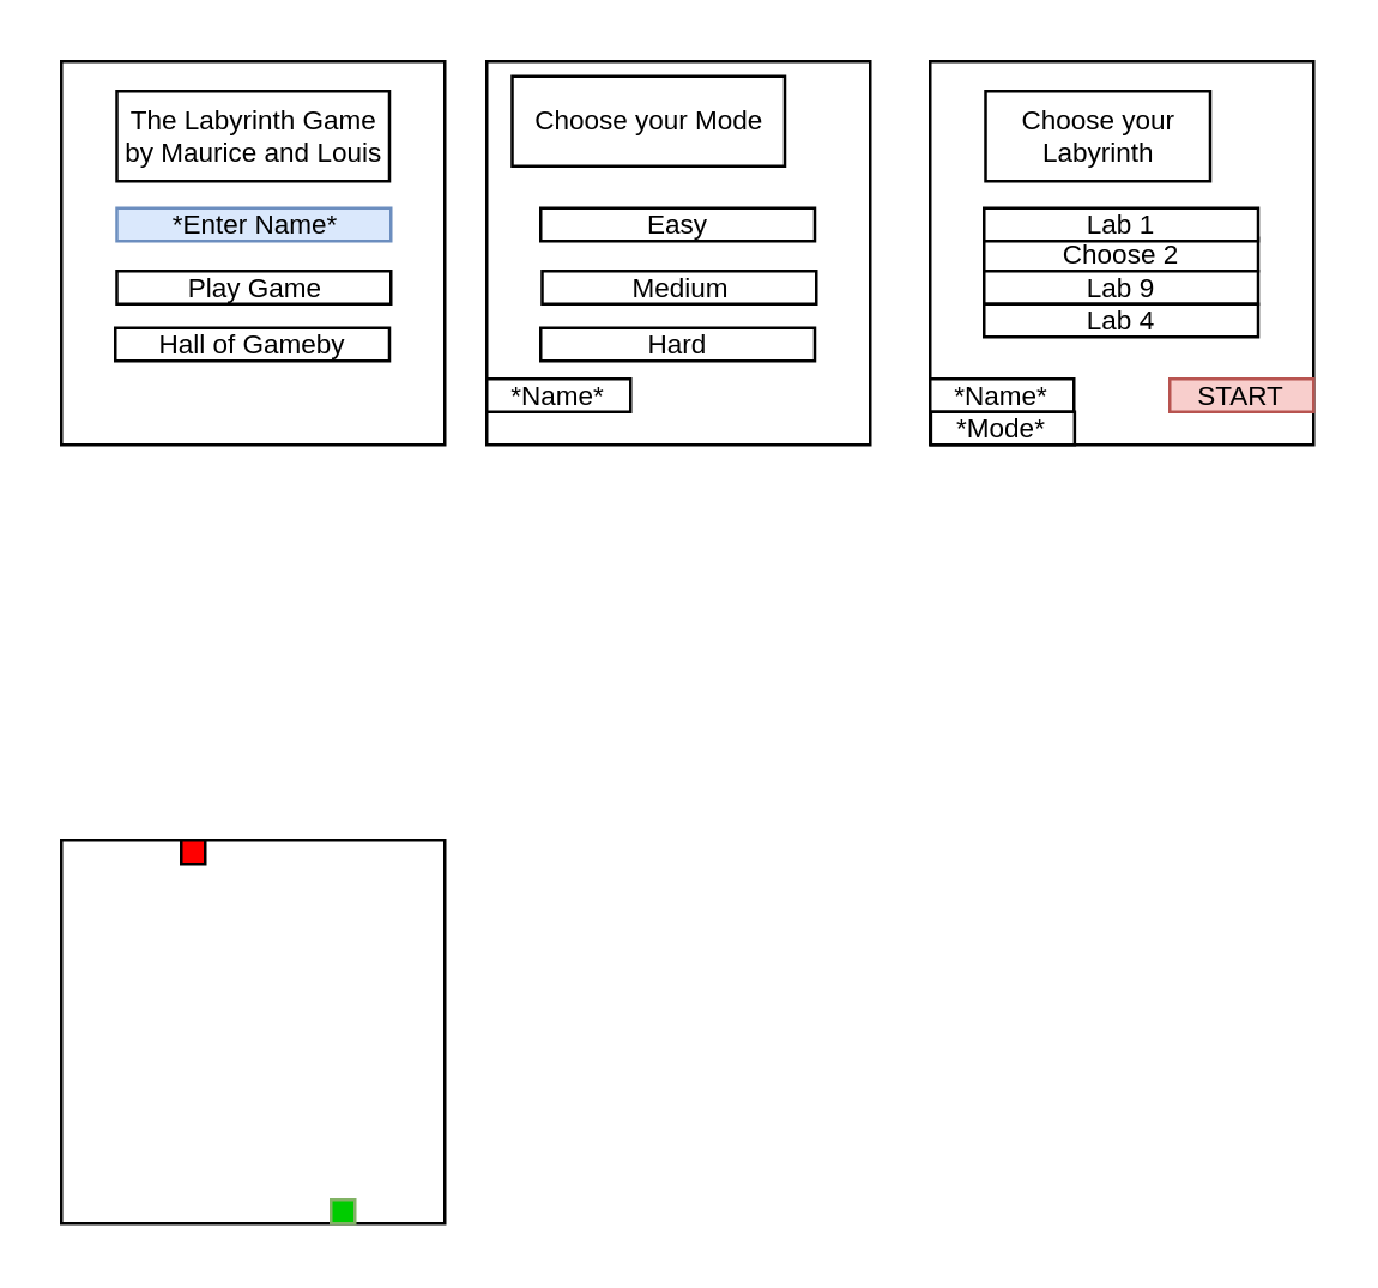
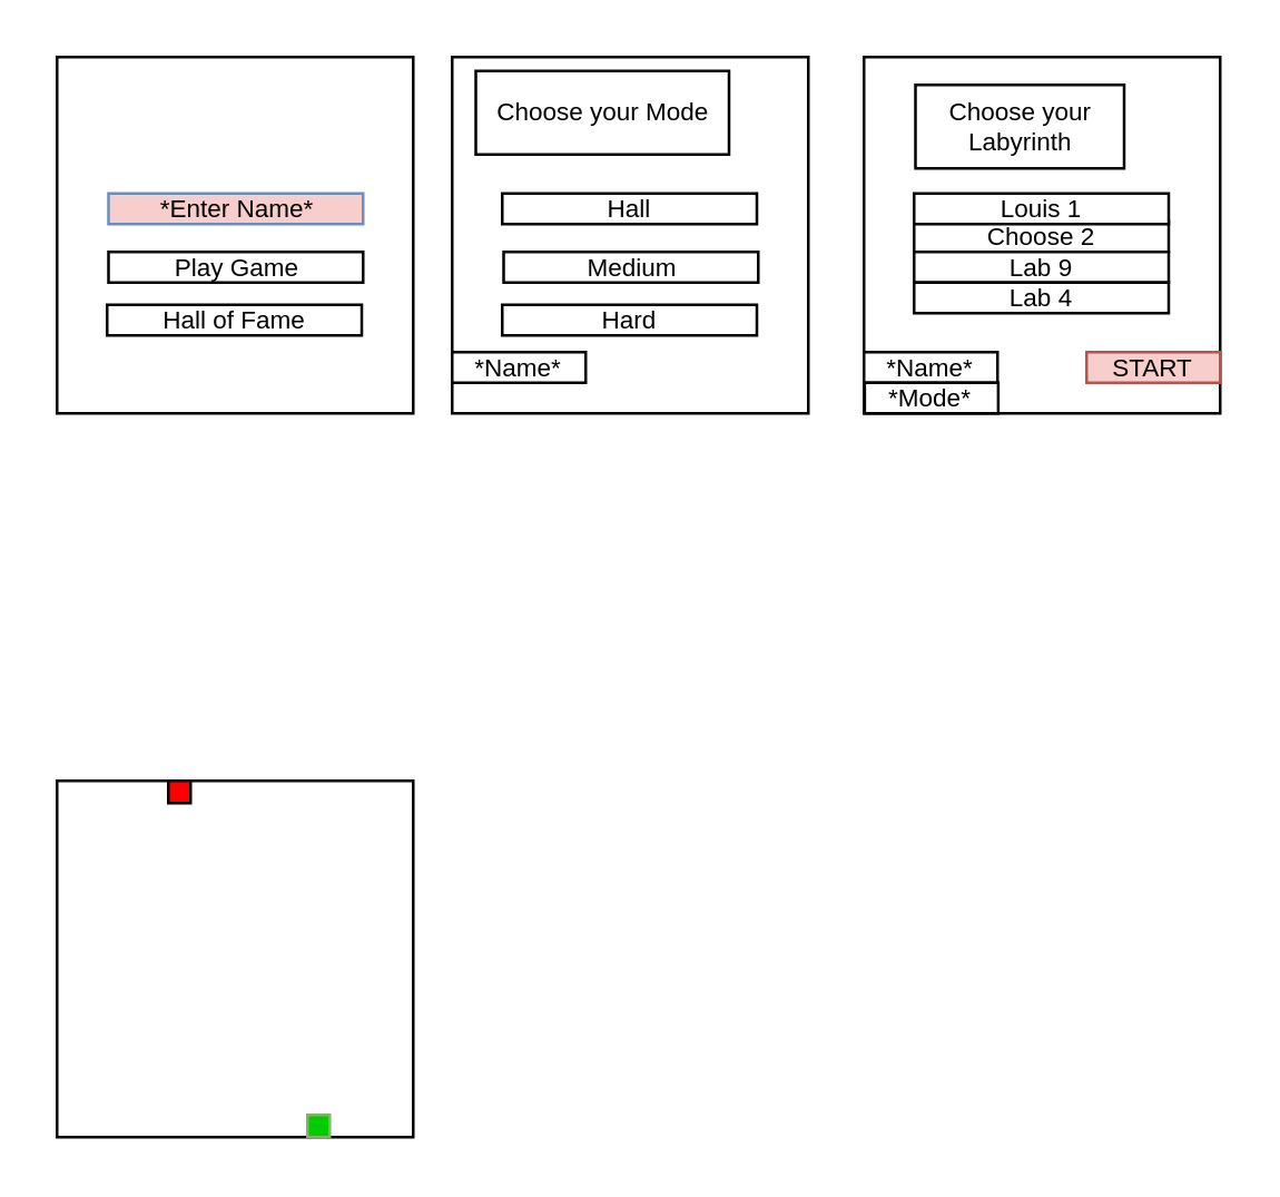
- <mxCell id="3" value="The Labyrinth Game&lt;br style=&quot;font-size: 9px;&quot;&gt;by Maurice and Louis" style="rounded=0;whiteSpace=wrap;html=1;fontSize=9;" vertex="1" parent="1"><mxGeometry x="38.5" y="30" width="91" height="30" as="geometry" /></mxCell>
- <mxCell id="4" value="*Enter Name*" style="rounded=0;whiteSpace=wrap;html=1;fillColor=#dae8fc;strokeColor=#6c8ebf;fontSize=9;" vertex="1" parent="1"><mxGeometry x="38.5" y="69" width="91.5" height="11" as="geometry" /></mxCell>
+ <mxCell id="4" value="*Enter Name*" style="rounded=0;whiteSpace=wrap;html=1;fillColor=#f8cecc;strokeColor=#6c8ebf;fontSize=9;" vertex="1" parent="1"><mxGeometry x="38.5" y="69" width="91.5" height="11" as="geometry" /></mxCell>
- <mxCell id="13" value="Easy" style="rounded=0;whiteSpace=wrap;html=1;fontSize=9;" vertex="1" parent="1"><mxGeometry x="180" y="69" width="91.5" height="11" as="geometry" /></mxCell>
+ <mxCell id="13" value="Hall" style="rounded=0;whiteSpace=wrap;html=1;fontSize=9;" vertex="1" parent="1"><mxGeometry x="180" y="69" width="91.5" height="11" as="geometry" /></mxCell>
- <mxCell id="19" value="Lab 1" style="rounded=0;whiteSpace=wrap;html=1;fontSize=9;" vertex="1" parent="1"><mxGeometry x="328" y="69" width="91.5" height="11" as="geometry" /></mxCell>
+ <mxCell id="19" value="Louis 1" style="rounded=0;whiteSpace=wrap;html=1;fontSize=9;" vertex="1" parent="1"><mxGeometry x="328" y="69" width="91.5" height="11" as="geometry" /></mxCell>
- <mxCell id="8" value="Hall of Gameby" style="rounded=0;whiteSpace=wrap;html=1;fontSize=9;" vertex="1" parent="1"><mxGeometry x="38" y="109" width="91.5" height="11" as="geometry" /></mxCell>
+ <mxCell id="8" value="Hall of Fame" style="rounded=0;whiteSpace=wrap;html=1;fontSize=9;" vertex="1" parent="1"><mxGeometry x="38" y="109" width="91.5" height="11" as="geometry" /></mxCell>
